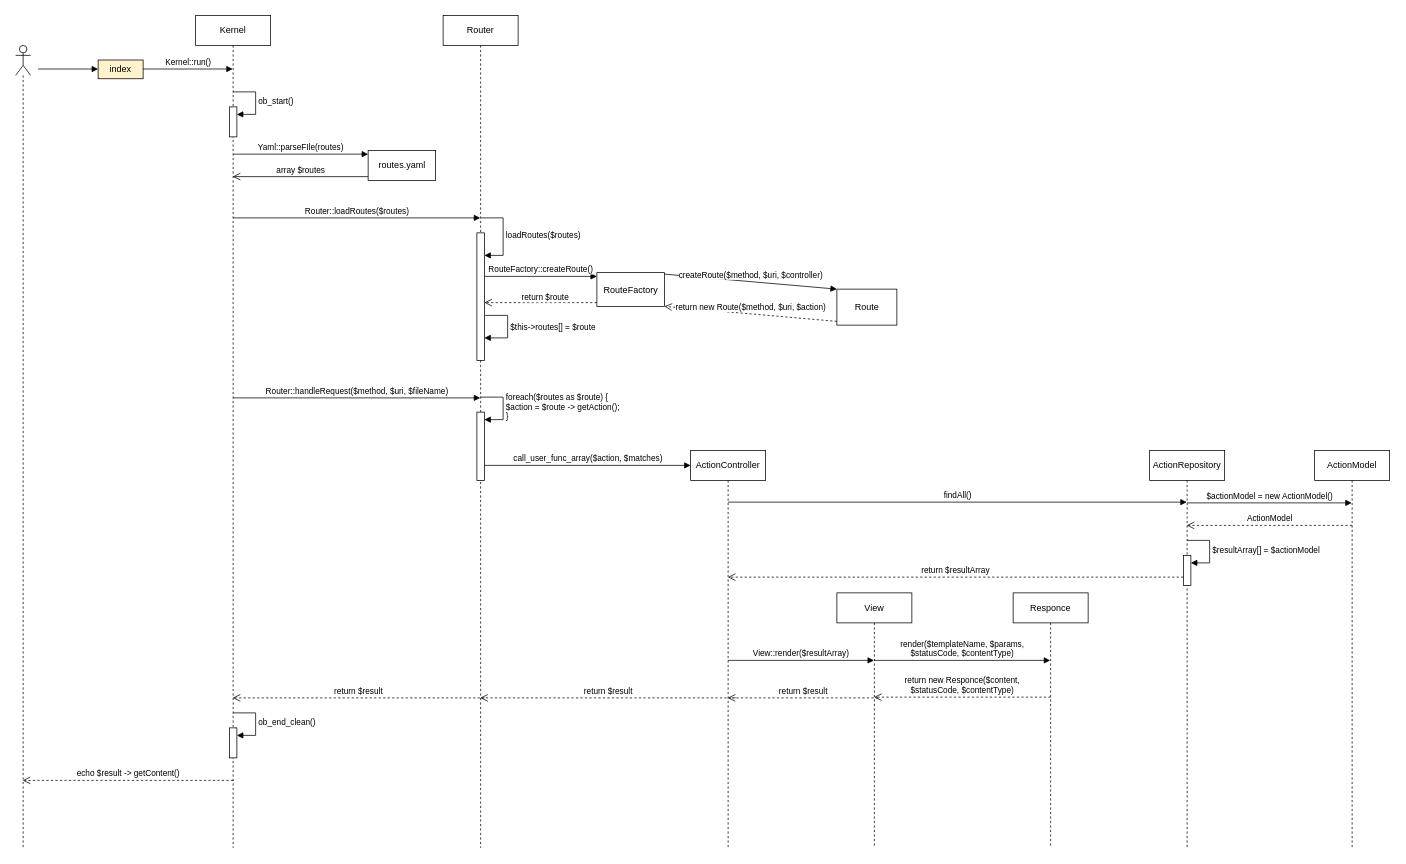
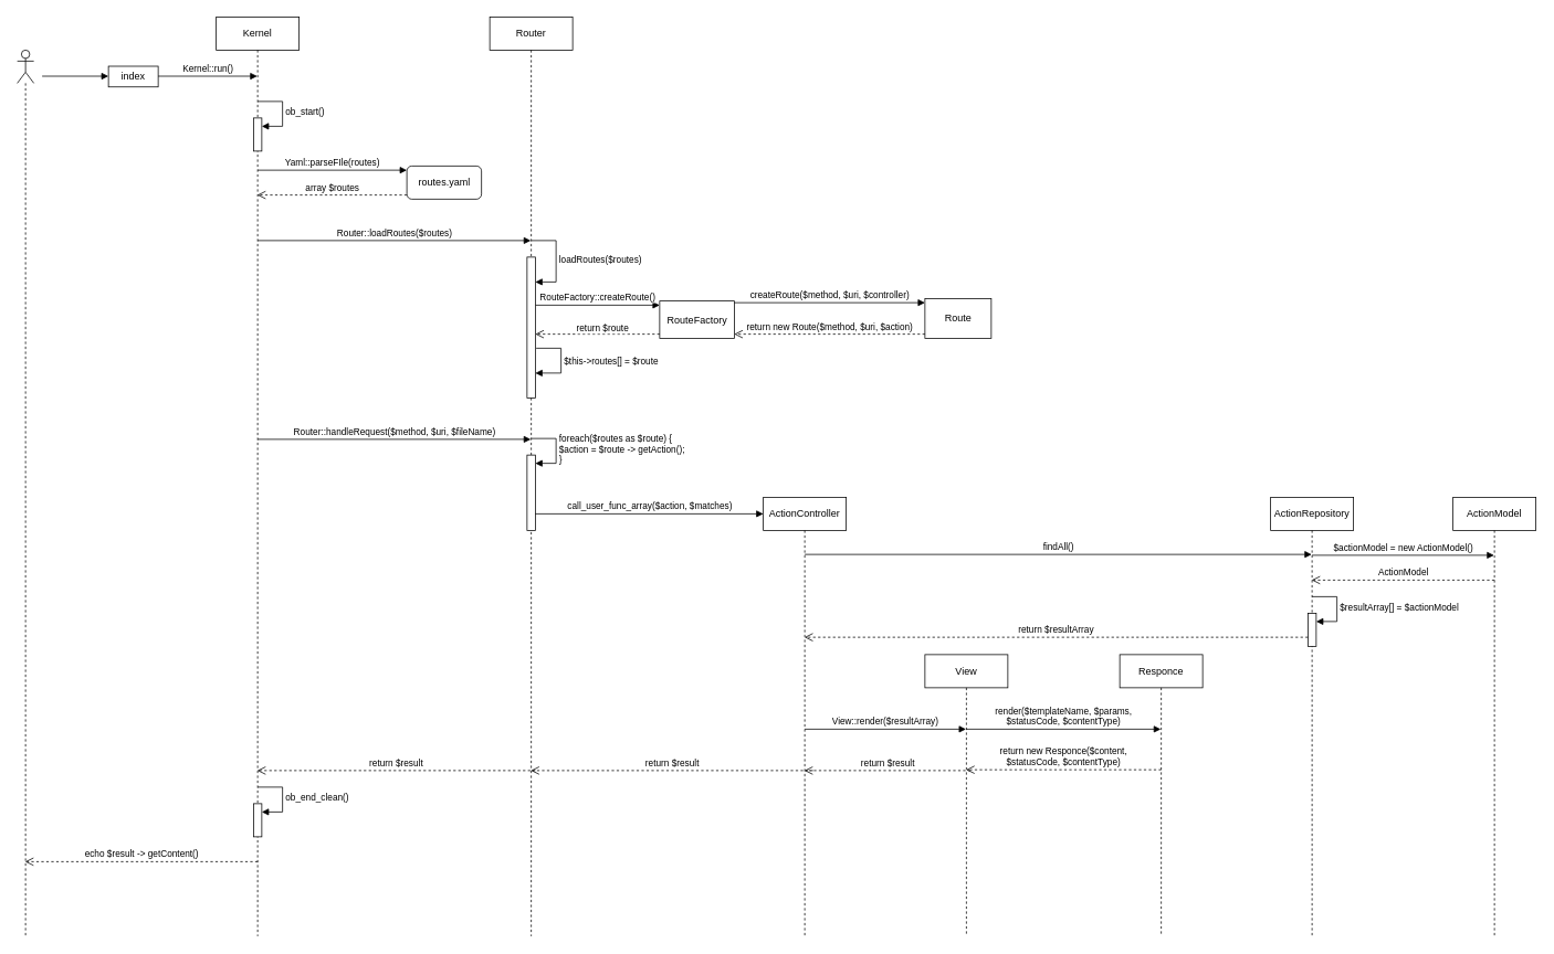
- <mxCell id="2" value="index" style="html=1;whiteSpace=wrap;fillColor=#fff2cc;" vertex="1" parent="1"><mxGeometry x="130" y="79.5" width="60" height="25" as="geometry" /></mxCell>
+ <mxCell id="2" value="index" style="html=1;whiteSpace=wrap;" vertex="1" parent="1"><mxGeometry x="130" y="79.5" width="60" height="25" as="geometry" /></mxCell>
- <mxCell id="10" value="routes.yaml" style="html=1;points=[[0,0,0,0,5],[0,1,0,0,-5],[1,0,0,0,5],[1,1,0,0,-5]];perimeter=orthogonalPerimeter;outlineConnect=0;targetShapes=umlLifeline;portConstraint=eastwest;newEdgeStyle={&quot;curved&quot;:0,&quot;rounded&quot;:0};" vertex="1" parent="1"><mxGeometry x="490" y="200" width="90" height="40" as="geometry" /></mxCell>
+ <mxCell id="10" value="routes.yaml" style="html=1;points=[[0,0,0,0,5],[0,1,0,0,-5],[1,0,0,0,5],[1,1,0,0,-5]];outlineConnect=0;targetShapes=umlLifeline;portConstraint=eastwest;newEdgeStyle={&quot;curved&quot;:0,&quot;rounded&quot;:0};rounded=1;" vertex="1" parent="1"><mxGeometry x="490" y="200" width="90" height="40" as="geometry" /></mxCell>
- <mxCell id="12" value="array $routes" style="html=1;verticalAlign=bottom;endArrow=open;dashed=0;endSize=8;curved=0;rounded=0;exitX=0;exitY=1;exitDx=0;exitDy=-5;" edge="1" source="10" parent="1" target="4"><mxGeometry relative="1" as="geometry"><mxPoint x="310" y="275" as="targetPoint" /></mxGeometry></mxCell>
+ <mxCell id="12" value="array $routes" style="html=1;verticalAlign=bottom;endArrow=open;dashed=1;endSize=8;curved=0;rounded=0;exitX=0;exitY=1;exitDx=0;exitDy=-5;" edge="1" source="10" parent="1" target="4"><mxGeometry relative="1" as="geometry"><mxPoint x="310" y="275" as="targetPoint" /></mxGeometry></mxCell>
- <mxCell id="20" value="Route" style="html=1;points=[[0,0,0,0,5],[0,1,0,0,-5],[1,0,0,0,5],[1,1,0,0,-5]];perimeter=orthogonalPerimeter;outlineConnect=0;targetShapes=umlLifeline;portConstraint=eastwest;newEdgeStyle={&quot;curved&quot;:0,&quot;rounded&quot;:0};" vertex="1" parent="1"><mxGeometry x="1115" y="385" width="80" height="48" as="geometry" /></mxCell>
+ <mxCell id="20" value="Route" style="html=1;points=[[0,0,0,0,5],[0,1,0,0,-5],[1,0,0,0,5],[1,1,0,0,-5]];perimeter=orthogonalPerimeter;outlineConnect=0;targetShapes=umlLifeline;portConstraint=eastwest;newEdgeStyle={&quot;curved&quot;:0,&quot;rounded&quot;:0};" vertex="1" parent="1"><mxGeometry x="1115" y="360" width="80" height="48" as="geometry" /></mxCell>
